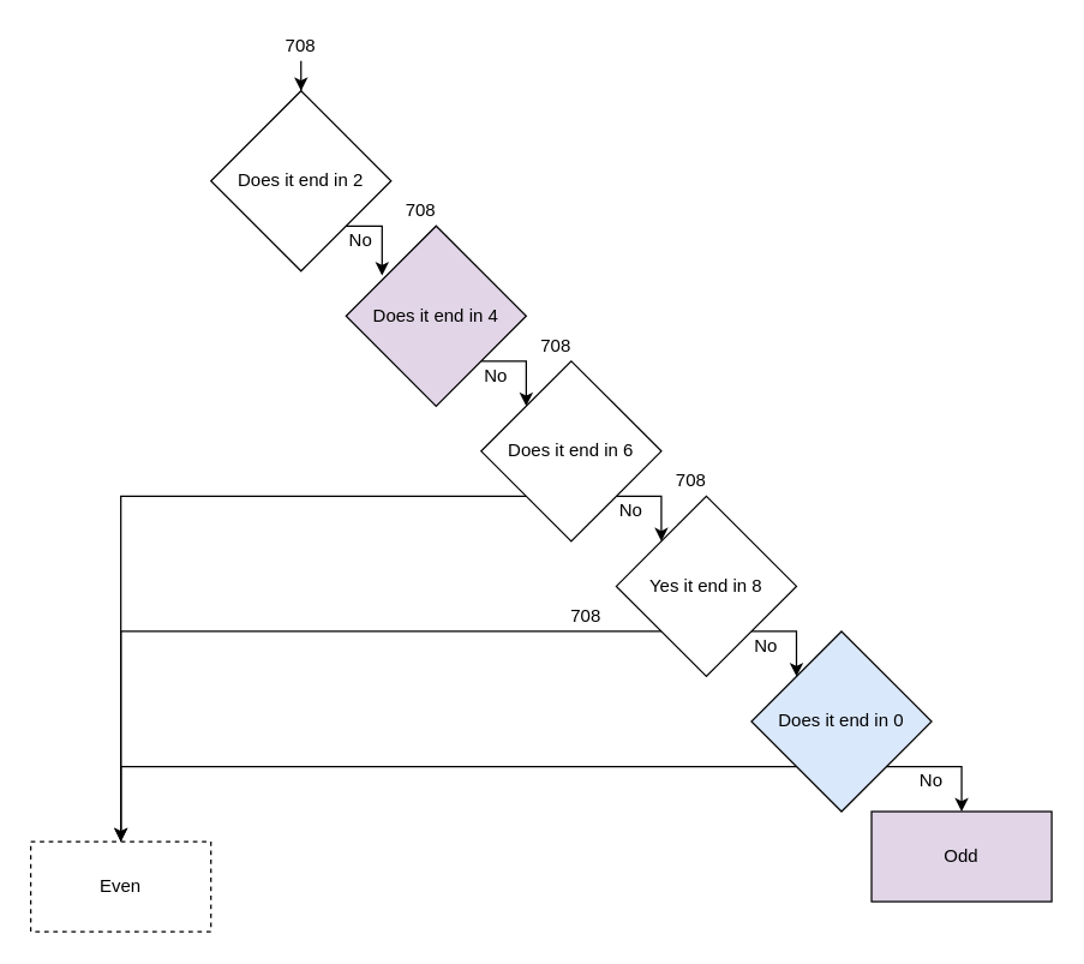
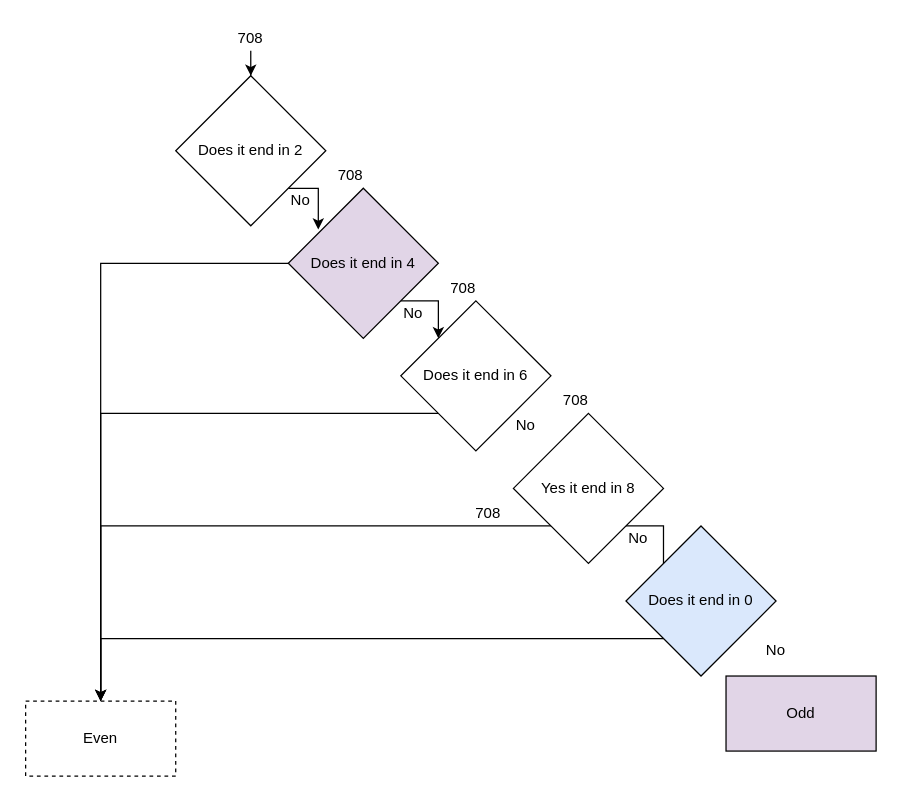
+ <mxCell id="8" style="edgeStyle=orthogonalEdgeStyle;rounded=0;orthogonalLoop=1;jettySize=auto;html=1;exitX=0;exitY=0.5;exitDx=0;exitDy=0;entryX=0.5;entryY=0;entryDx=0;entryDy=0;" parent="1" source="10" target="6" edge="1"><mxGeometry relative="1" as="geometry" /></mxCell>
- <mxCell id="12" style="edgeStyle=orthogonalEdgeStyle;rounded=0;orthogonalLoop=1;jettySize=auto;html=1;exitX=1;exitY=1;exitDx=0;exitDy=0;entryX=0;entryY=0;entryDx=0;entryDy=0;" parent="1" source="13" target="16" edge="1"><mxGeometry relative="1" as="geometry"><Array as="points"><mxPoint x="440" y="330" /></Array></mxGeometry></mxCell>
- <mxCell id="15" style="edgeStyle=orthogonalEdgeStyle;rounded=0;orthogonalLoop=1;jettySize=auto;html=1;exitX=1;exitY=1;exitDx=0;exitDy=0;entryX=0;entryY=0;entryDx=0;entryDy=0;" parent="1" source="16" target="19" edge="1"><mxGeometry relative="1" as="geometry"><Array as="points"><mxPoint x="530" y="420" /></Array></mxGeometry></mxCell>
+ <mxCell id="15" style="edgeStyle=orthogonalEdgeStyle;rounded=0;orthogonalLoop=1;jettySize=auto;html=1;exitX=1;exitY=1;exitDx=0;exitDy=0;entryX=0;entryY=0;entryDx=0;entryDy=0;endArrow=none;" parent="1" source="16" target="19" edge="1"><mxGeometry relative="1" as="geometry"><Array as="points"><mxPoint x="530" y="420" /></Array></mxGeometry></mxCell>
- <mxCell id="18" style="edgeStyle=orthogonalEdgeStyle;rounded=0;orthogonalLoop=1;jettySize=auto;html=1;exitX=1;exitY=1;exitDx=0;exitDy=0;" parent="1" source="19" target="7" edge="1"><mxGeometry relative="1" as="geometry"><Array as="points"><mxPoint x="640" y="510" /></Array></mxGeometry></mxCell>
